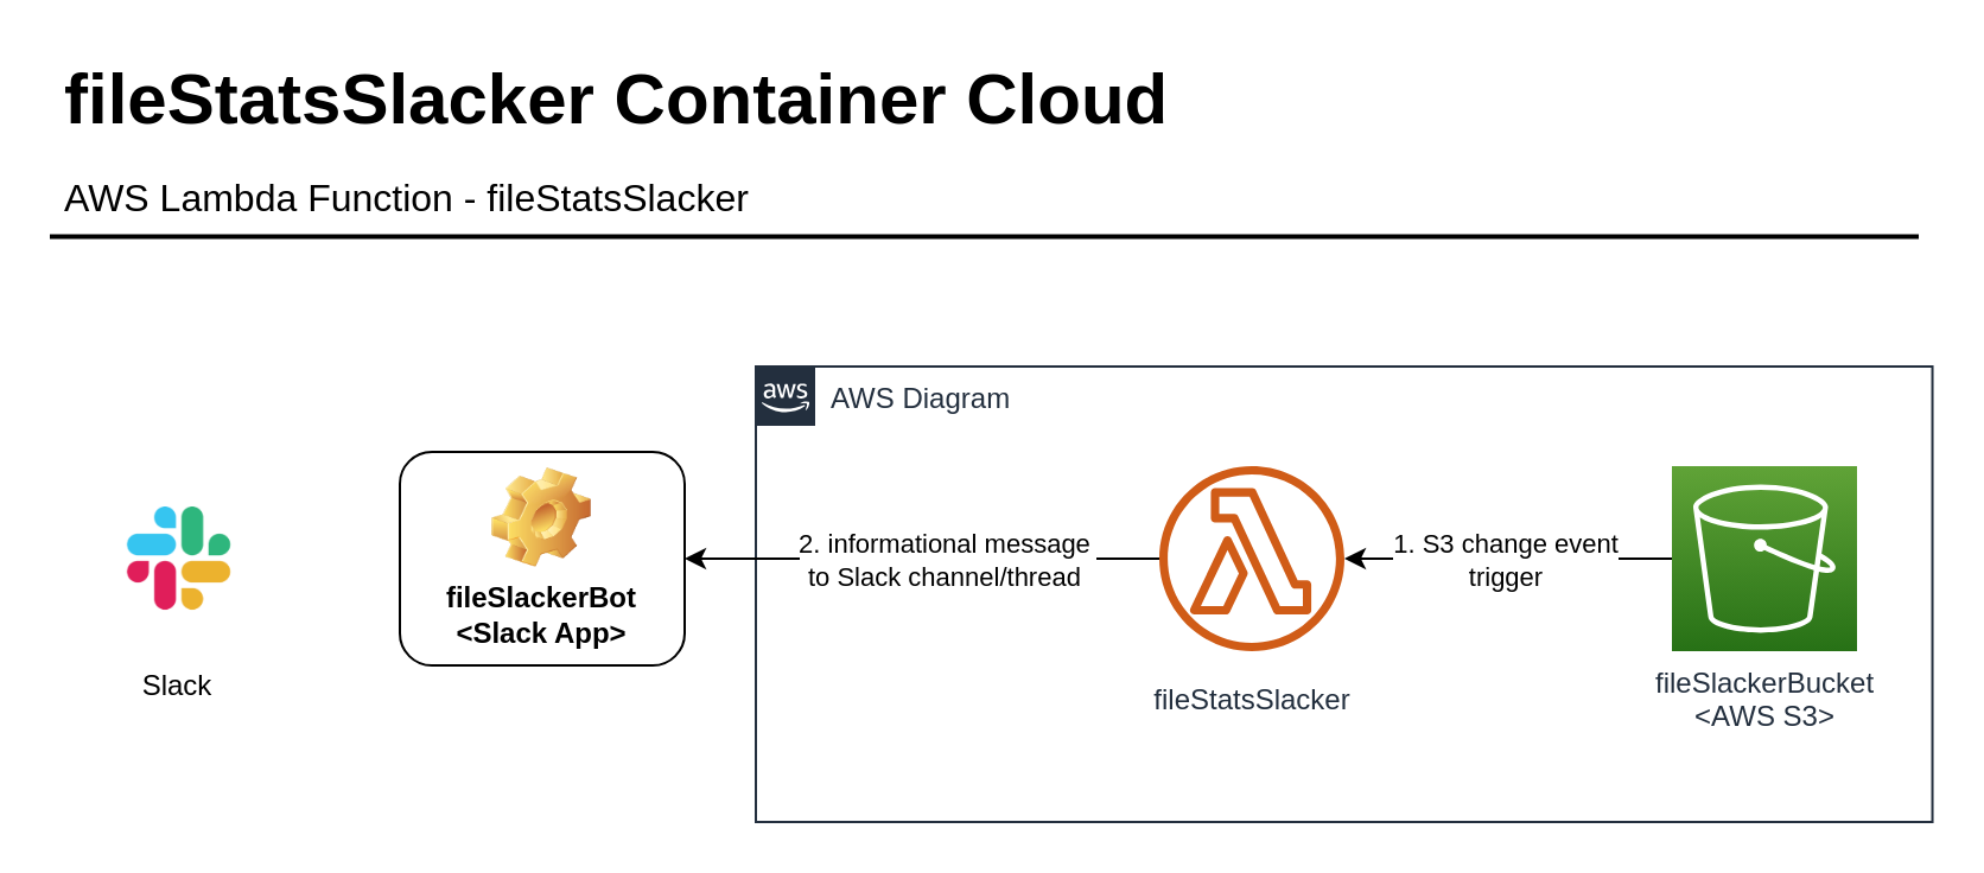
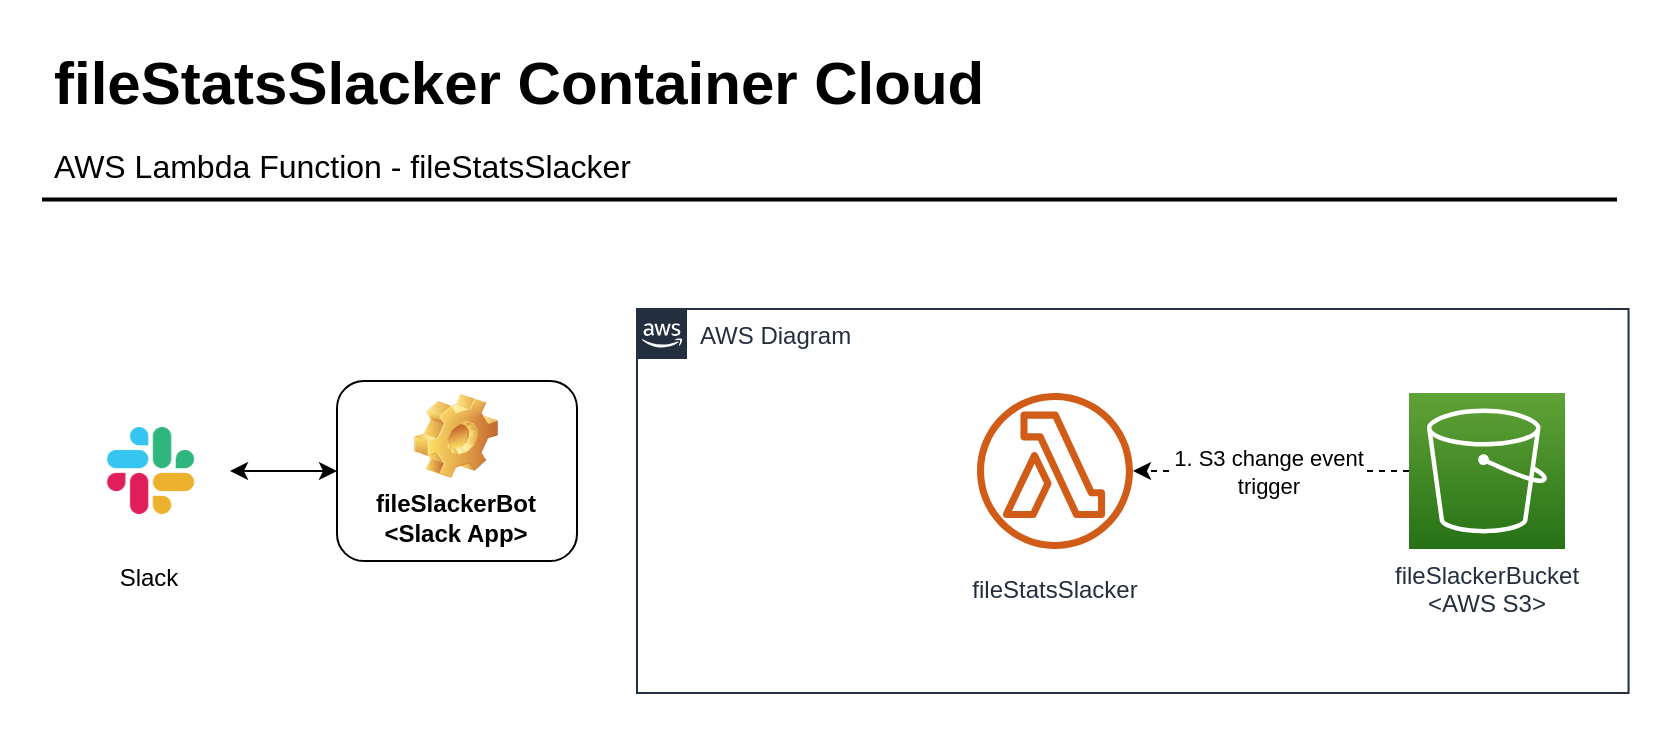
+ <mxCell id="11" style="edgeStyle=orthogonalEdgeStyle;rounded=0;orthogonalLoop=1;jettySize=auto;html=1;startArrow=classic;startFill=1;" parent="1" source="12" target="5" edge="1"><mxGeometry relative="1" as="geometry" /></mxCell>
- <mxCell id="13" style="edgeStyle=orthogonalEdgeStyle;rounded=0;orthogonalLoop=1;jettySize=auto;html=1;entryX=1;entryY=0.5;entryDx=0;entryDy=0;" edge="1" parent="1" source="10" target="5"><mxGeometry relative="1" as="geometry" /></mxCell>
- <mxCell id="14" value="2. informational message&amp;nbsp;&lt;div&gt;to Slack channel/thread&amp;nbsp;&lt;/div&gt;" style="edgeLabel;html=1;align=center;verticalAlign=middle;resizable=0;points=[];" vertex="1" connectable="0" parent="13"><mxGeometry x="0.079" y="-1" relative="1" as="geometry"><mxPoint x="18" y="1" as="offset" /></mxGeometry></mxCell>
- <mxCell id="7" style="edgeStyle=orthogonalEdgeStyle;rounded=0;orthogonalLoop=1;jettySize=auto;html=1;" parent="6" source="9" edge="1" target="10"><mxGeometry relative="1" as="geometry"><mxPoint x="220" y="81" as="targetPoint" /></mxGeometry></mxCell>
+ <mxCell id="7" style="edgeStyle=orthogonalEdgeStyle;rounded=0;orthogonalLoop=1;jettySize=auto;html=1;dashed=1;" parent="6" source="9" edge="1" target="10"><mxGeometry relative="1" as="geometry"><mxPoint x="220" y="81" as="targetPoint" /></mxGeometry></mxCell>
